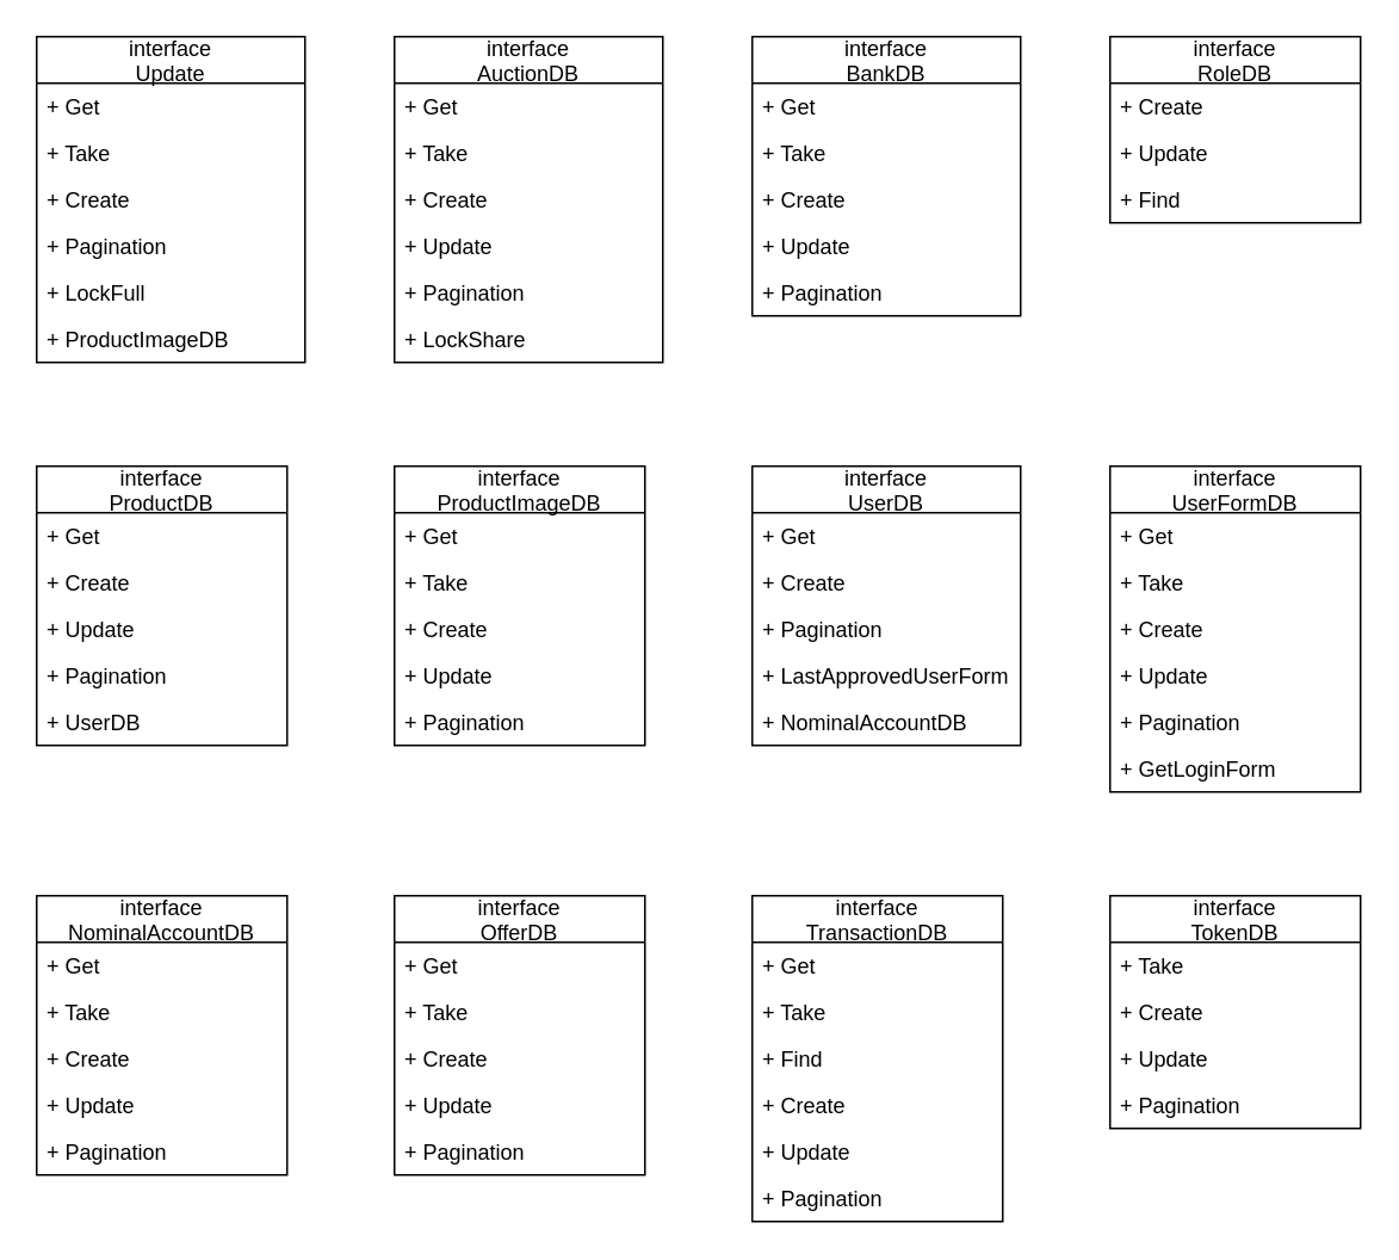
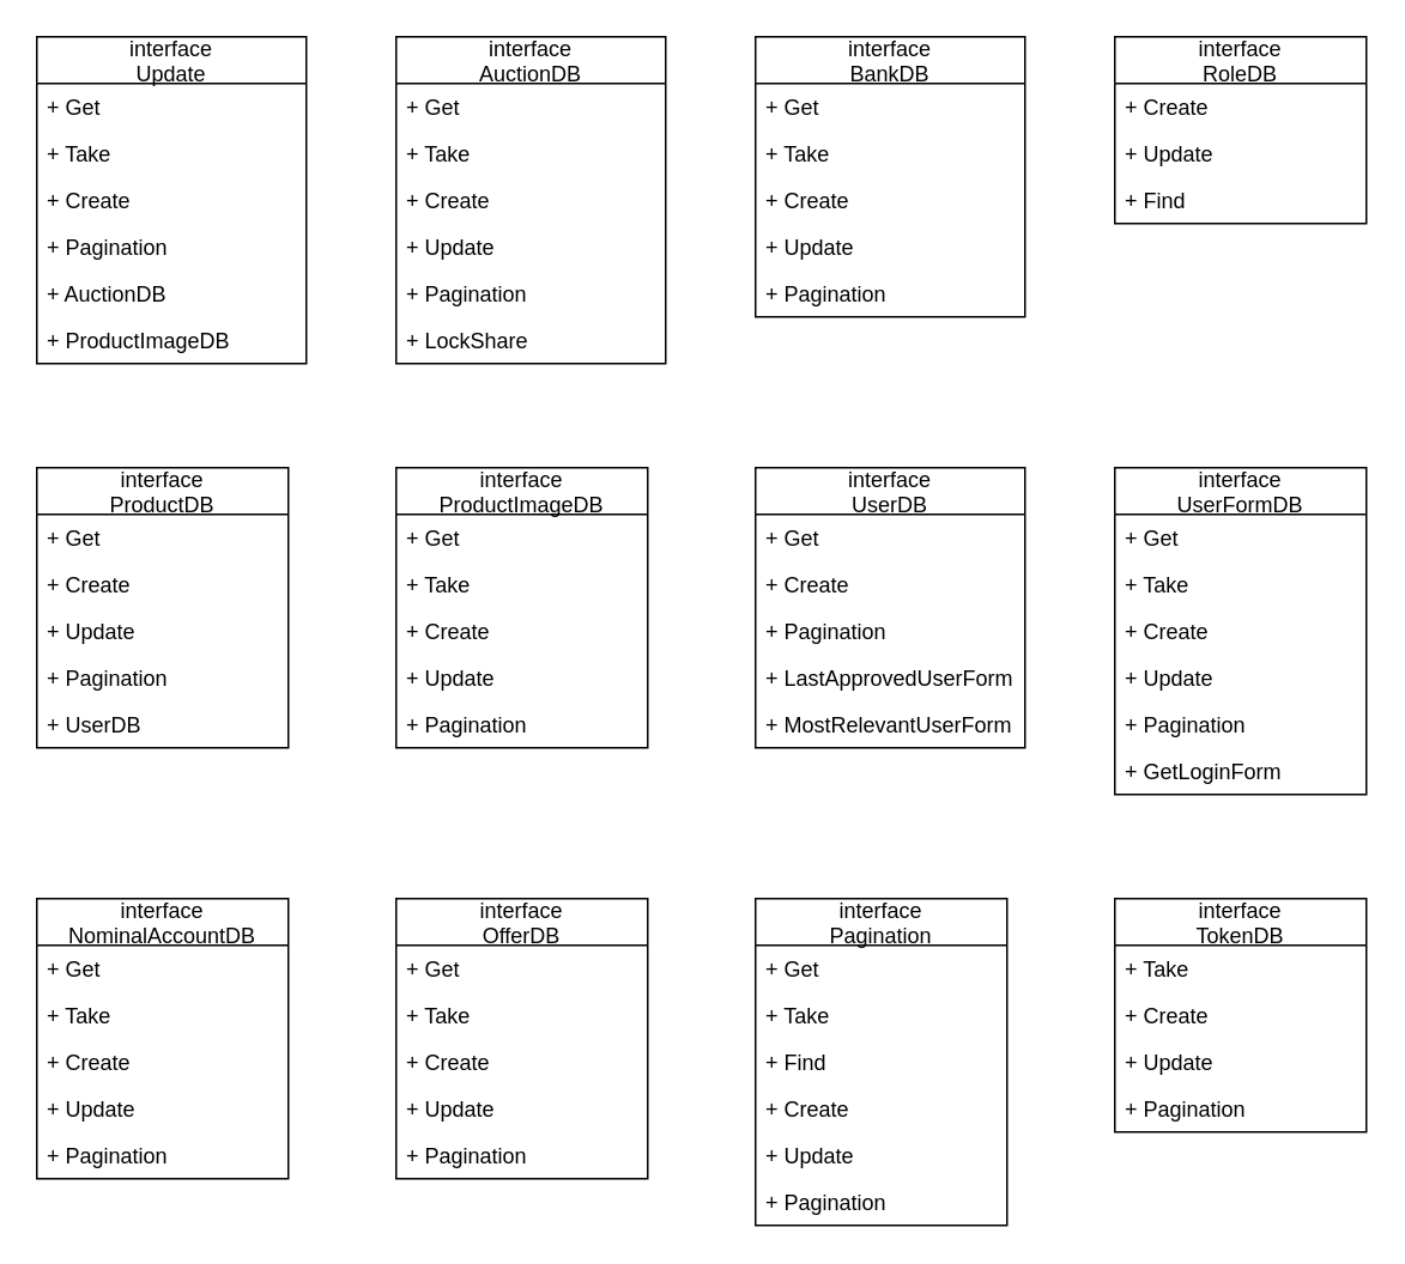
- <mxCell id="73" value="+ LockFull" style="text;strokeColor=none;fillColor=none;align=left;verticalAlign=top;spacingLeft=4;spacingRight=4;overflow=hidden;rotatable=0;points=[[0,0.5],[1,0.5]];portConstraint=eastwest;" vertex="1" parent="68"><mxGeometry y="130" width="150" height="26" as="geometry" /></mxCell>
+ <mxCell id="73" value="+ AuctionDB" style="text;strokeColor=none;fillColor=none;align=left;verticalAlign=top;spacingLeft=4;spacingRight=4;overflow=hidden;rotatable=0;points=[[0,0.5],[1,0.5]];portConstraint=eastwest;" vertex="1" parent="68"><mxGeometry y="130" width="150" height="26" as="geometry" /></mxCell>
- <mxCell id="54" value="+ NominalAccountDB" style="text;strokeColor=none;fillColor=none;align=left;verticalAlign=top;spacingLeft=4;spacingRight=4;overflow=hidden;rotatable=0;points=[[0,0.5],[1,0.5]];portConstraint=eastwest;" vertex="1" parent="49"><mxGeometry y="130" width="150" height="26" as="geometry" /></mxCell>
+ <mxCell id="54" value="+ MostRelevantUserForm" style="text;strokeColor=none;fillColor=none;align=left;verticalAlign=top;spacingLeft=4;spacingRight=4;overflow=hidden;rotatable=0;points=[[0,0.5],[1,0.5]];portConstraint=eastwest;" vertex="1" parent="49"><mxGeometry y="130" width="150" height="26" as="geometry" /></mxCell>
- <mxCell id="8" value="interface&#10;TransactionDB" style="swimlane;fontStyle=0;childLayout=stackLayout;horizontal=1;startSize=26;fillColor=none;horizontalStack=0;resizeParent=1;resizeParentMax=0;resizeLast=0;collapsible=1;marginBottom=0;" vertex="1" parent="1"><mxGeometry x="420" y="500" width="140" height="182" as="geometry" /></mxCell>
+ <mxCell id="8" value="interface&#10;Pagination" style="swimlane;fontStyle=0;childLayout=stackLayout;horizontal=1;startSize=26;fillColor=none;horizontalStack=0;resizeParent=1;resizeParentMax=0;resizeLast=0;collapsible=1;marginBottom=0;" vertex="1" parent="1"><mxGeometry x="420" y="500" width="140" height="182" as="geometry" /></mxCell>
